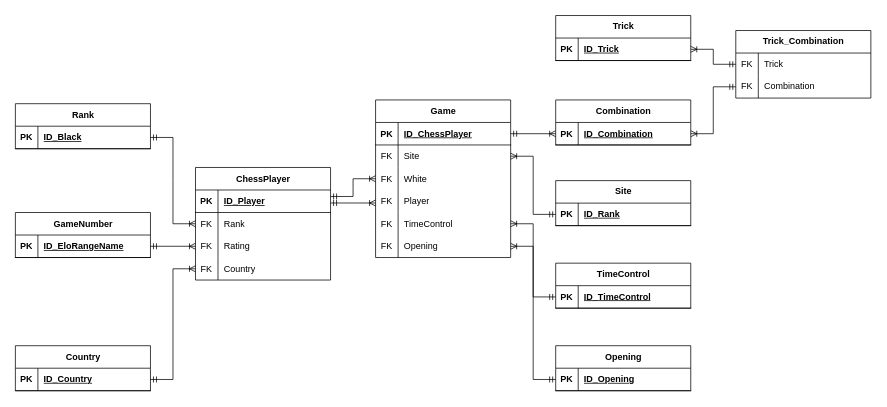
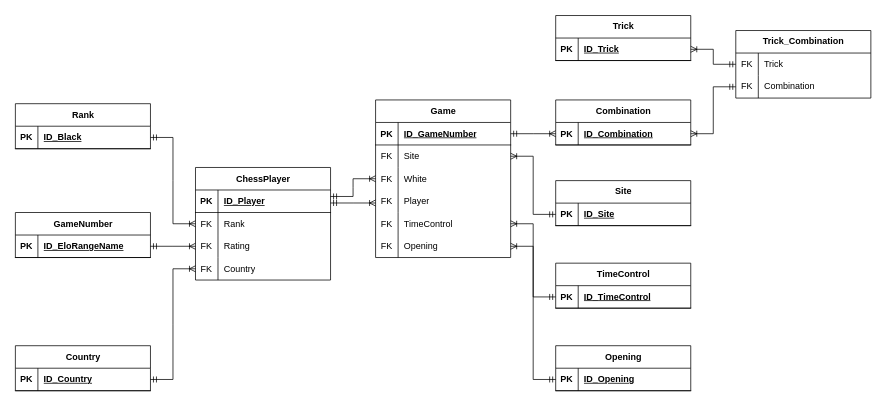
- <mxCell id="5" value="ID_ChessPlayer" style="shape=partialRectangle;connectable=0;fillColor=none;top=0;left=0;bottom=0;right=0;align=left;spacingLeft=6;fontStyle=5;overflow=hidden;whiteSpace=wrap;html=1;labelBackgroundColor=none;" parent="3" vertex="1"><mxGeometry x="30" width="150" height="30" as="geometry"><mxRectangle width="150" height="30" as="alternateBounds" /></mxGeometry></mxCell>
+ <mxCell id="5" value="ID_GameNumber" style="shape=partialRectangle;connectable=0;fillColor=none;top=0;left=0;bottom=0;right=0;align=left;spacingLeft=6;fontStyle=5;overflow=hidden;whiteSpace=wrap;html=1;labelBackgroundColor=none;" parent="3" vertex="1"><mxGeometry x="30" width="150" height="30" as="geometry"><mxRectangle width="150" height="30" as="alternateBounds" /></mxGeometry></mxCell>
- <mxCell id="56" value="ID_Rank" style="shape=partialRectangle;connectable=0;fillColor=none;top=0;left=0;bottom=0;right=0;align=left;spacingLeft=6;fontStyle=5;overflow=hidden;whiteSpace=wrap;html=1;labelBackgroundColor=none;" parent="54" vertex="1"><mxGeometry x="30" width="150" height="30" as="geometry"><mxRectangle width="150" height="30" as="alternateBounds" /></mxGeometry></mxCell>
+ <mxCell id="56" value="ID_Site" style="shape=partialRectangle;connectable=0;fillColor=none;top=0;left=0;bottom=0;right=0;align=left;spacingLeft=6;fontStyle=5;overflow=hidden;whiteSpace=wrap;html=1;labelBackgroundColor=none;" parent="54" vertex="1"><mxGeometry x="30" width="150" height="30" as="geometry"><mxRectangle width="150" height="30" as="alternateBounds" /></mxGeometry></mxCell>
